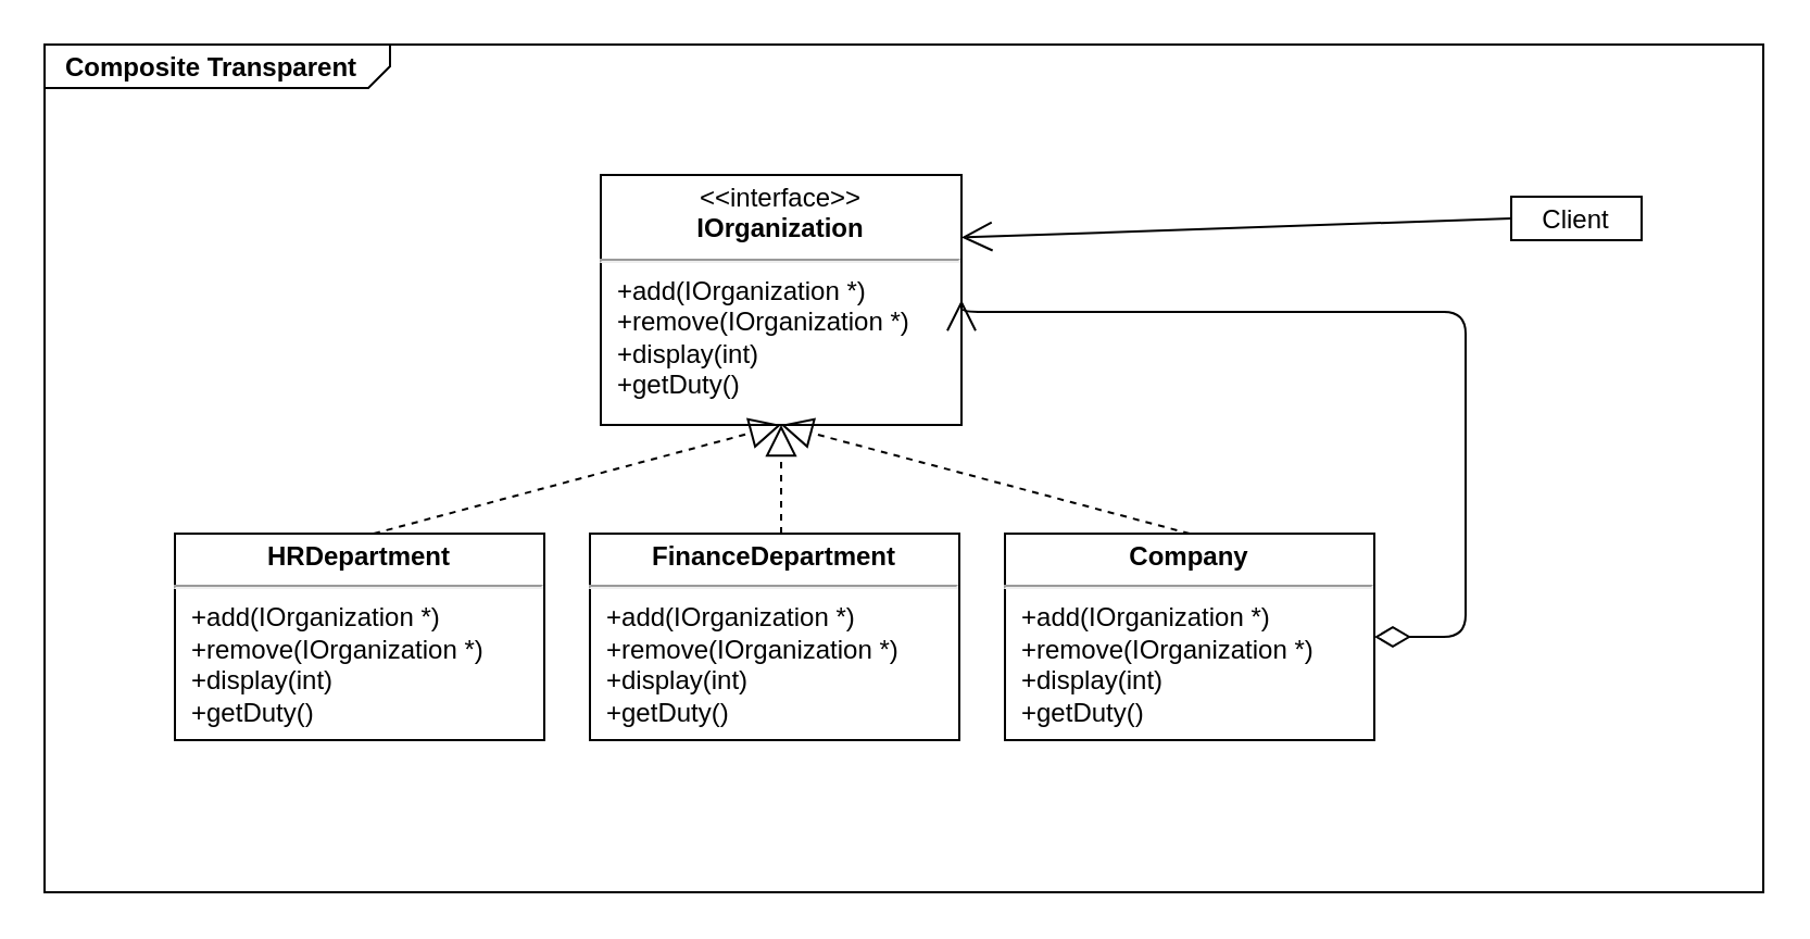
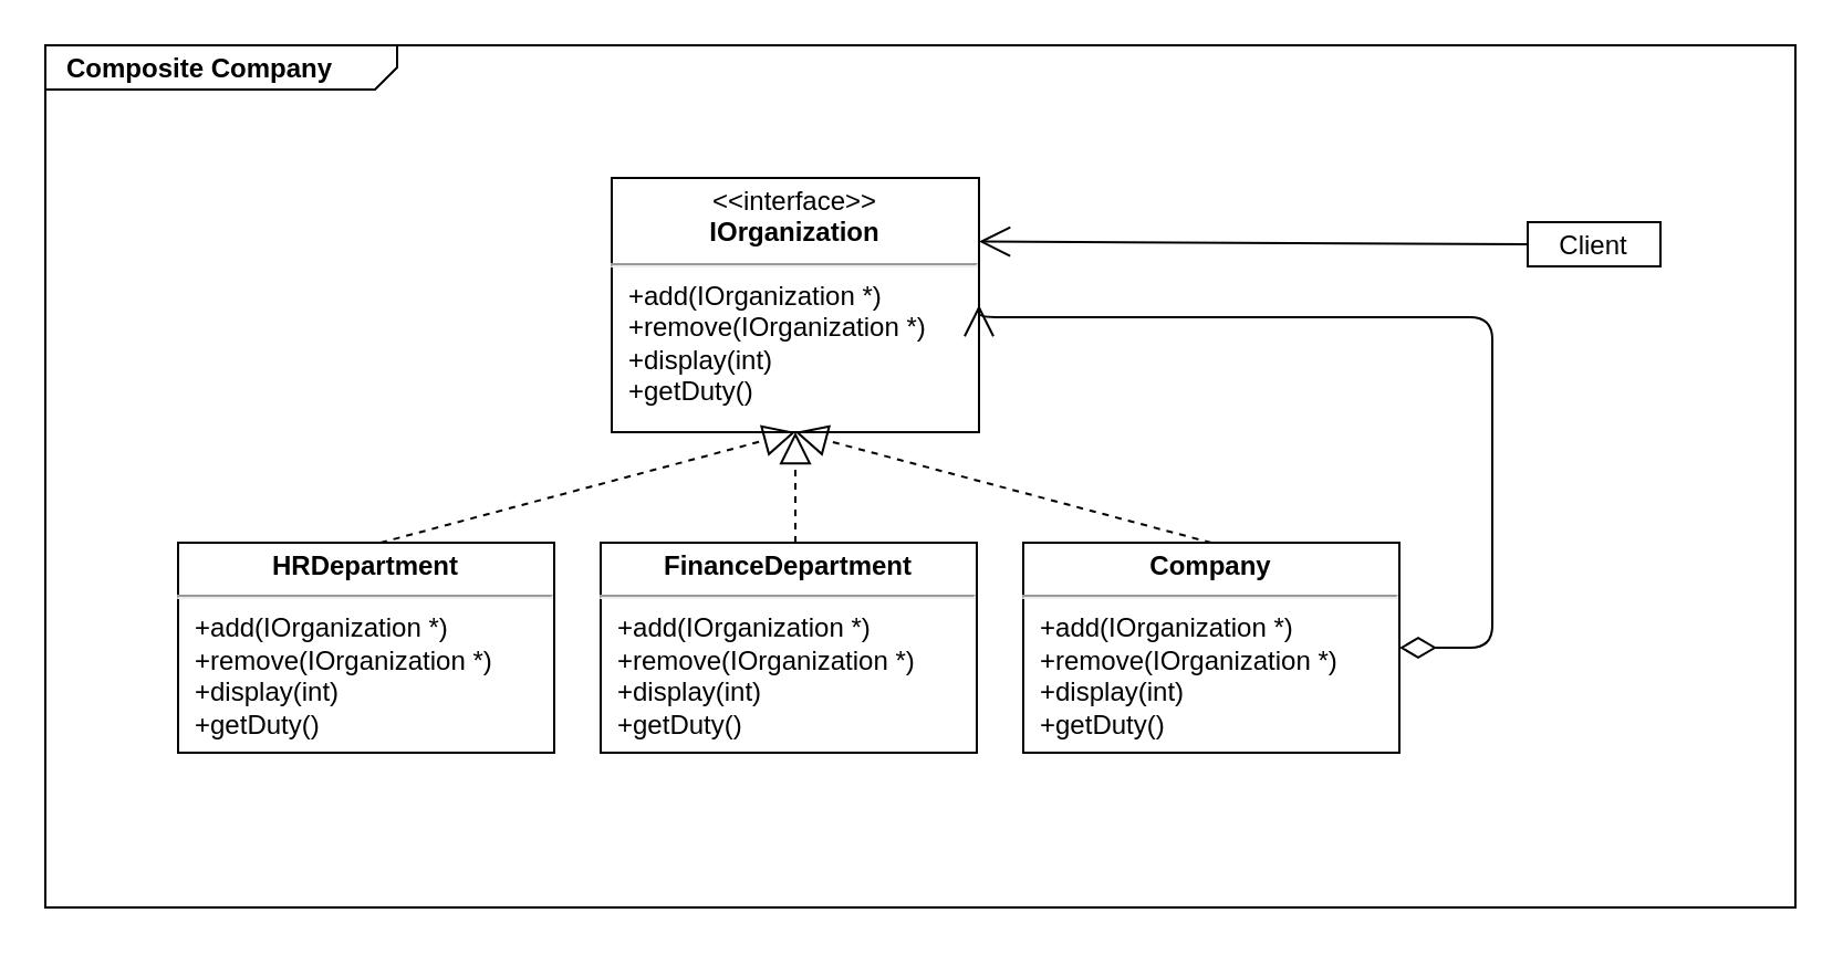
- <mxCell id="2" value="&lt;p style=&quot;margin: 0px ; margin-top: 4px ; margin-left: 10px ; text-align: left&quot;&gt;&lt;b&gt;Composite Transparent&lt;/b&gt;&lt;/p&gt;" style="html=1;strokeWidth=1;shape=mxgraph.sysml.package;html=1;overflow=fill;whiteSpace=wrap;fillColor=none;gradientColor=none;fontSize=12;align=center;labelX=159;" parent="1" vertex="1"><mxGeometry x="20" y="20" width="791" height="390" as="geometry" /></mxCell>
+ <mxCell id="2" value="&lt;p style=&quot;margin: 0px ; margin-top: 4px ; margin-left: 10px ; text-align: left&quot;&gt;&lt;b&gt;Composite Company&lt;/b&gt;&lt;/p&gt;" style="html=1;strokeWidth=1;shape=mxgraph.sysml.package;html=1;overflow=fill;whiteSpace=wrap;fillColor=none;gradientColor=none;fontSize=12;align=center;labelX=159;" parent="1" vertex="1"><mxGeometry x="20" y="20" width="791" height="390" as="geometry" /></mxCell>
- <mxCell id="6" value="&lt;p style=&quot;margin: 0px ; margin-top: 4px ; text-align: center&quot;&gt;&lt;span&gt;Client&lt;/span&gt;&lt;br&gt;&lt;/p&gt;" style="shape=rect;html=1;overflow=fill;whiteSpace=wrap;" parent="1" vertex="1"><mxGeometry x="695" y="90" width="60" height="20" as="geometry" /></mxCell>
+ <mxCell id="6" value="&lt;p style=&quot;margin: 0px ; margin-top: 4px ; text-align: center&quot;&gt;&lt;span&gt;Client&lt;/span&gt;&lt;br&gt;&lt;/p&gt;" style="shape=rect;html=1;overflow=fill;whiteSpace=wrap;" parent="1" vertex="1"><mxGeometry x="690" y="100" width="60" height="20" as="geometry" /></mxCell>
